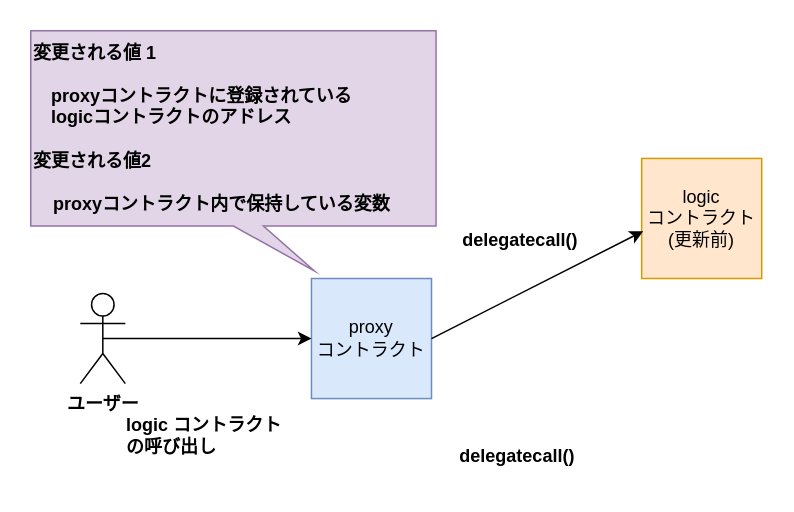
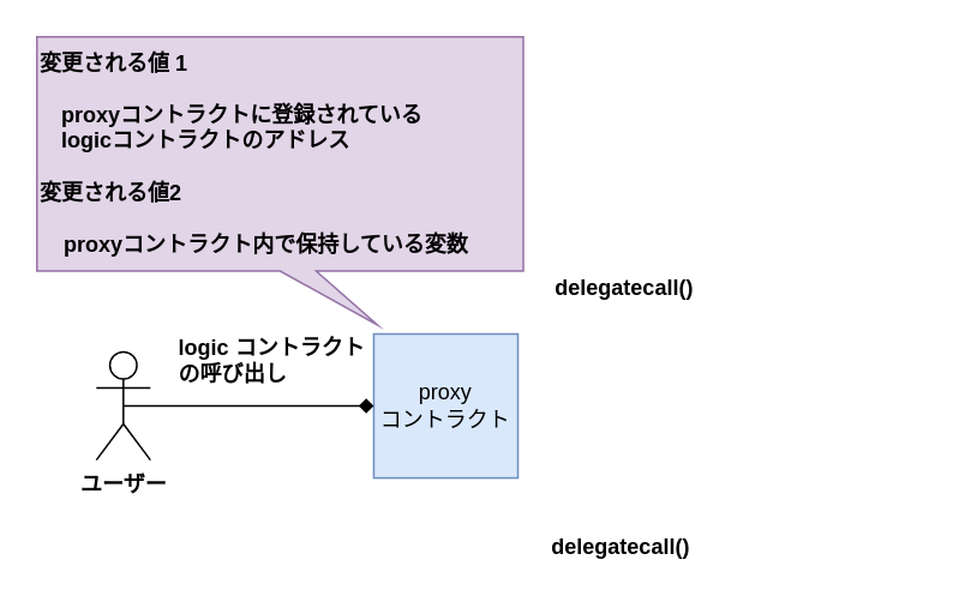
- <mxCell id="4" value="logic&lt;br&gt;コントラクト&lt;br&gt;(更新前)" style="whiteSpace=wrap;html=1;aspect=fixed;fillColor=#ffe6cc;strokeColor=#d79b00;" vertex="1" parent="1"><mxGeometry x="427" y="105" width="80" height="80" as="geometry" /></mxCell>
- <mxCell id="6" value="" style="endArrow=classic;html=1;rounded=0;exitX=1;exitY=0.5;exitDx=0;exitDy=0;entryX=0.013;entryY=0.606;entryDx=0;entryDy=0;entryPerimeter=0;" edge="1" parent="1" source="3" target="4"><mxGeometry width="50" height="50" relative="1" as="geometry"><mxPoint x="297" y="224.5" as="sourcePoint" /><mxPoint x="422" y="224.5" as="targetPoint" /></mxGeometry></mxCell>
- <mxCell id="5" value="" style="endArrow=classic;html=1;rounded=0;exitX=0.5;exitY=0.5;exitDx=0;exitDy=0;exitPerimeter=0;" edge="1" parent="1" source="2" target="3"><mxGeometry width="50" height="50" relative="1" as="geometry"><mxPoint x="377" y="385" as="sourcePoint" /><mxPoint x="427" y="335" as="targetPoint" /></mxGeometry></mxCell>
+ <mxCell id="5" value="" style="endArrow=diamond;html=1;rounded=0;exitX=0.5;exitY=0.5;exitDx=0;exitDy=0;exitPerimeter=0;" edge="1" parent="1" source="2" target="3"><mxGeometry width="50" height="50" relative="1" as="geometry"><mxPoint x="377" y="385" as="sourcePoint" /><mxPoint x="427" y="335" as="targetPoint" /></mxGeometry></mxCell>
- <mxCell id="7" value="logic コントラクト&lt;br&gt;の呼び出し" style="text;html=1;strokeColor=none;fillColor=none;align=left;verticalAlign=middle;whiteSpace=wrap;rounded=0;fontStyle=1" vertex="1" parent="1"><mxGeometry x="82" y="275" width="110" height="30" as="geometry" /></mxCell>
+ <mxCell id="7" value="logic コントラクト&lt;br&gt;の呼び出し" style="text;html=1;strokeColor=none;fillColor=none;align=left;verticalAlign=middle;whiteSpace=wrap;rounded=0;fontStyle=1" vertex="1" parent="1"><mxGeometry x="97" y="185" width="110" height="30" as="geometry" /></mxCell>
